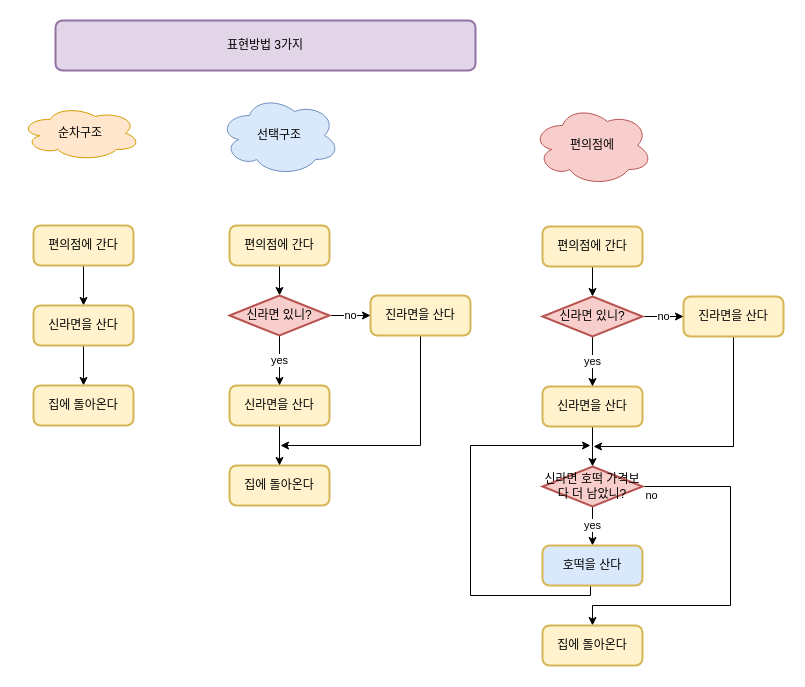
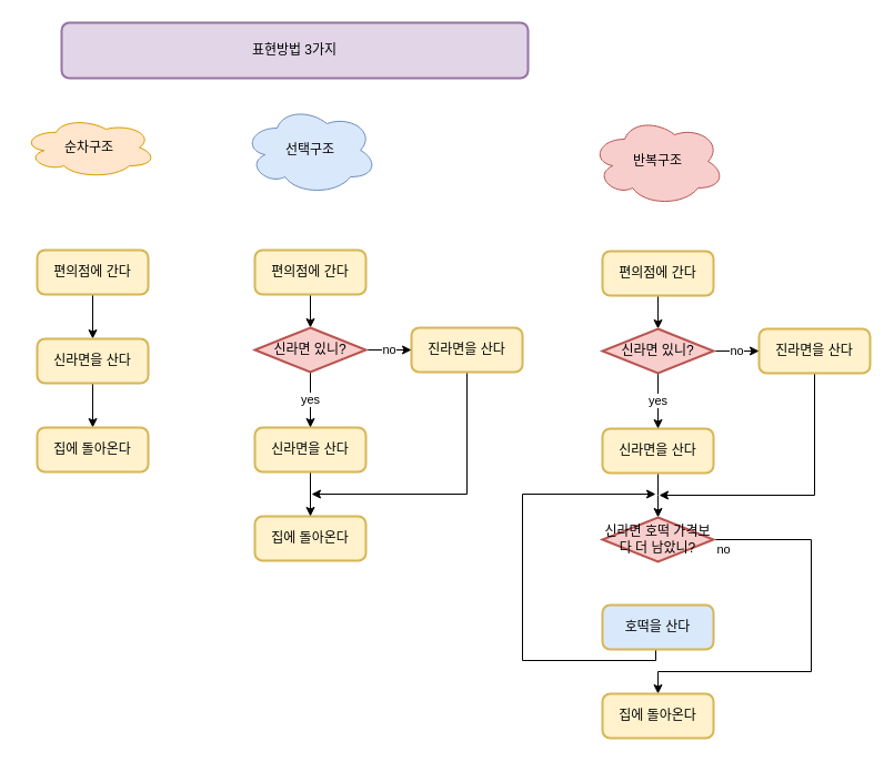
- <mxCell id="5" value="편의점에" style="ellipse;shape=cloud;whiteSpace=wrap;html=1;fillColor=#f8cecc;strokeColor=#b85450;" parent="1" vertex="1"><mxGeometry x="532" y="105" width="120" height="80" as="geometry" /></mxCell>
+ <mxCell id="5" value="반복구조" style="ellipse;shape=cloud;whiteSpace=wrap;html=1;fillColor=#f8cecc;strokeColor=#b85450;" parent="1" vertex="1"><mxGeometry x="532" y="105" width="120" height="80" as="geometry" /></mxCell>
- <mxCell id="30" value="yes" style="edgeStyle=orthogonalEdgeStyle;rounded=0;orthogonalLoop=1;jettySize=auto;html=1;" parent="1" source="32" target="34" edge="1"><mxGeometry relative="1" as="geometry" /></mxCell>
